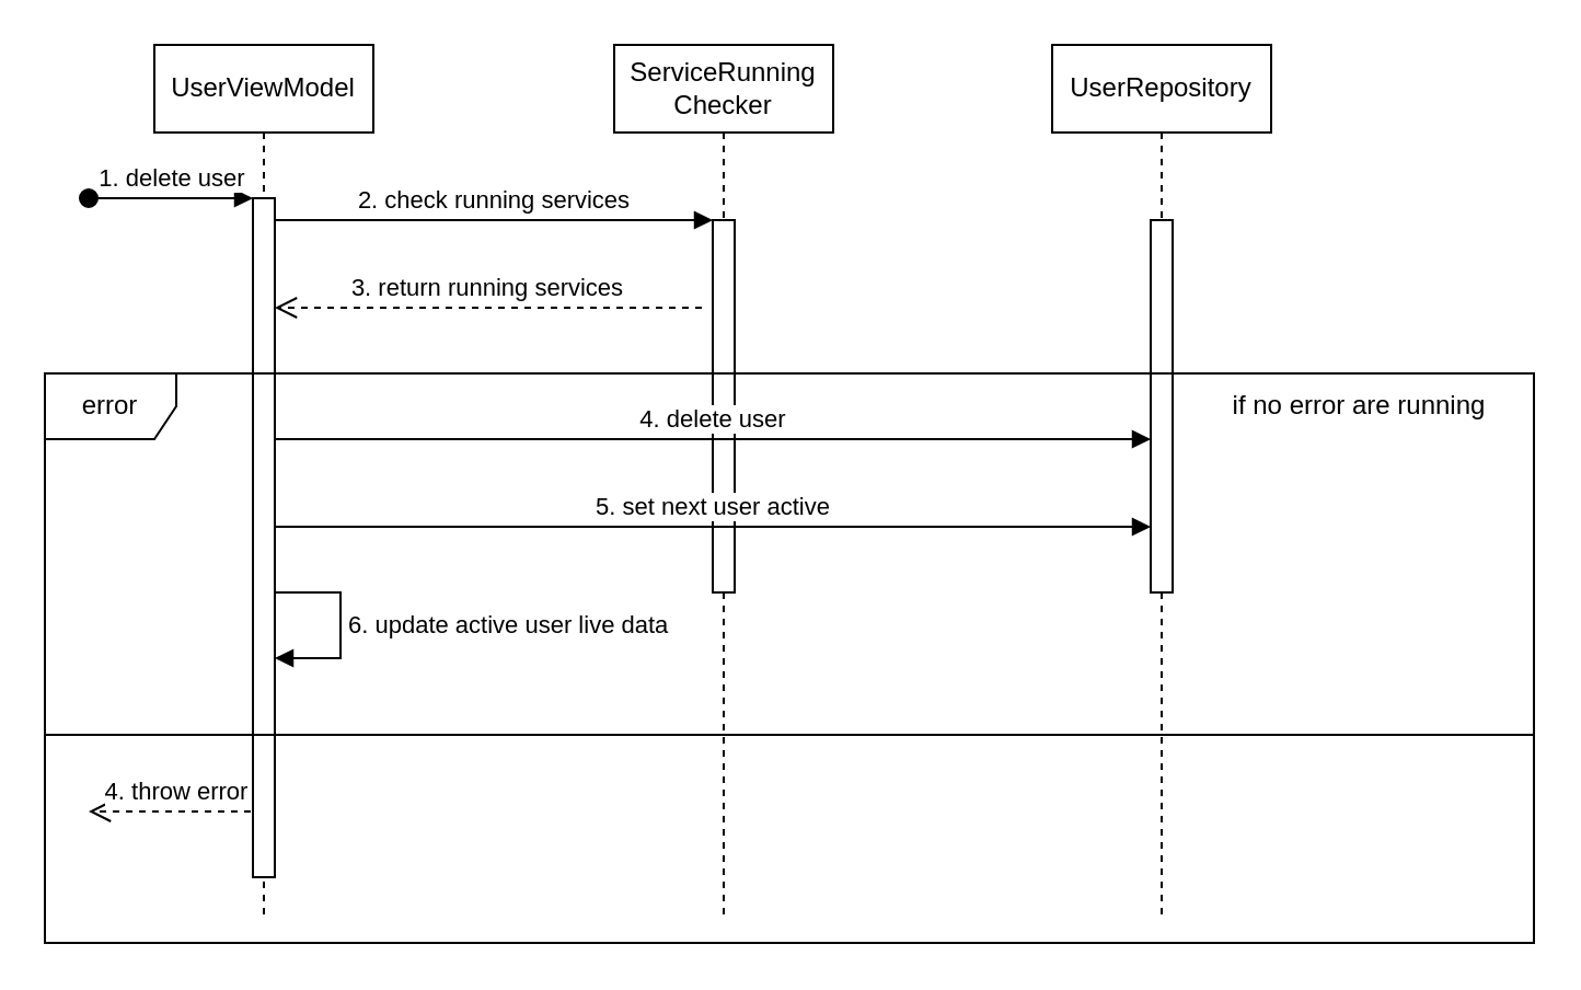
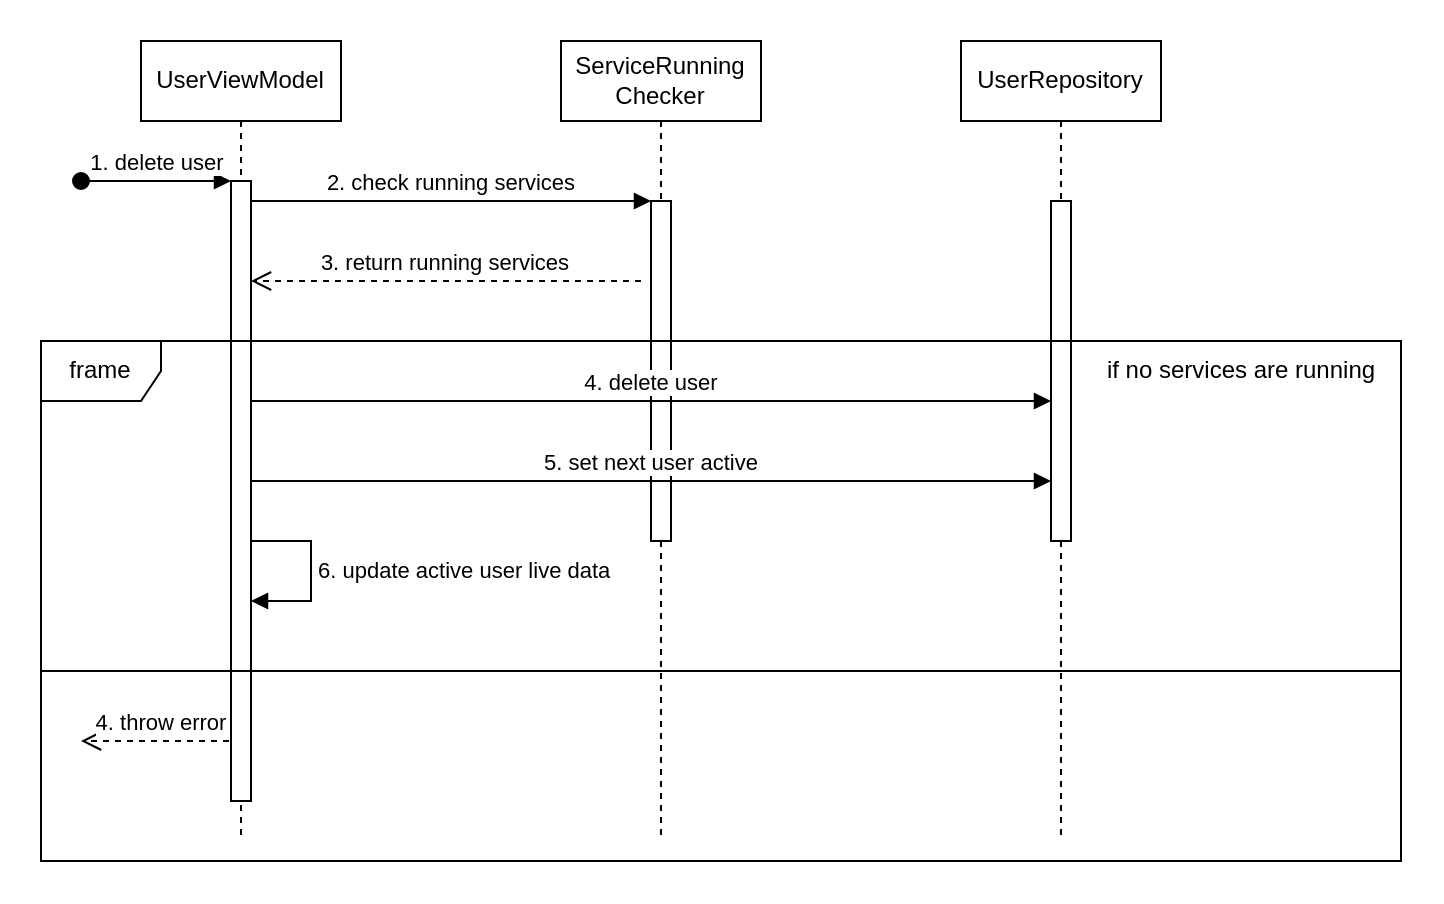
- <mxCell id="15" value="error" style="shape=umlFrame;whiteSpace=wrap;html=1;pointerEvents=0;" vertex="1" parent="1"><mxGeometry x="20" y="170" width="680" height="260" as="geometry" /></mxCell>
+ <mxCell id="15" value="frame" style="shape=umlFrame;whiteSpace=wrap;html=1;pointerEvents=0;" vertex="1" parent="1"><mxGeometry x="20" y="170" width="680" height="260" as="geometry" /></mxCell>
- <mxCell id="16" value="if no error are running" style="text;html=1;align=center;verticalAlign=middle;resizable=0;points=[];autosize=1;strokeColor=none;fillColor=none;" vertex="1" parent="1"><mxGeometry x="540" y="170" width="160" height="30" as="geometry" /></mxCell>
+ <mxCell id="16" value="if no services are running" style="text;html=1;align=center;verticalAlign=middle;resizable=0;points=[];autosize=1;strokeColor=none;fillColor=none;" vertex="1" parent="1"><mxGeometry x="540" y="170" width="160" height="30" as="geometry" /></mxCell>
